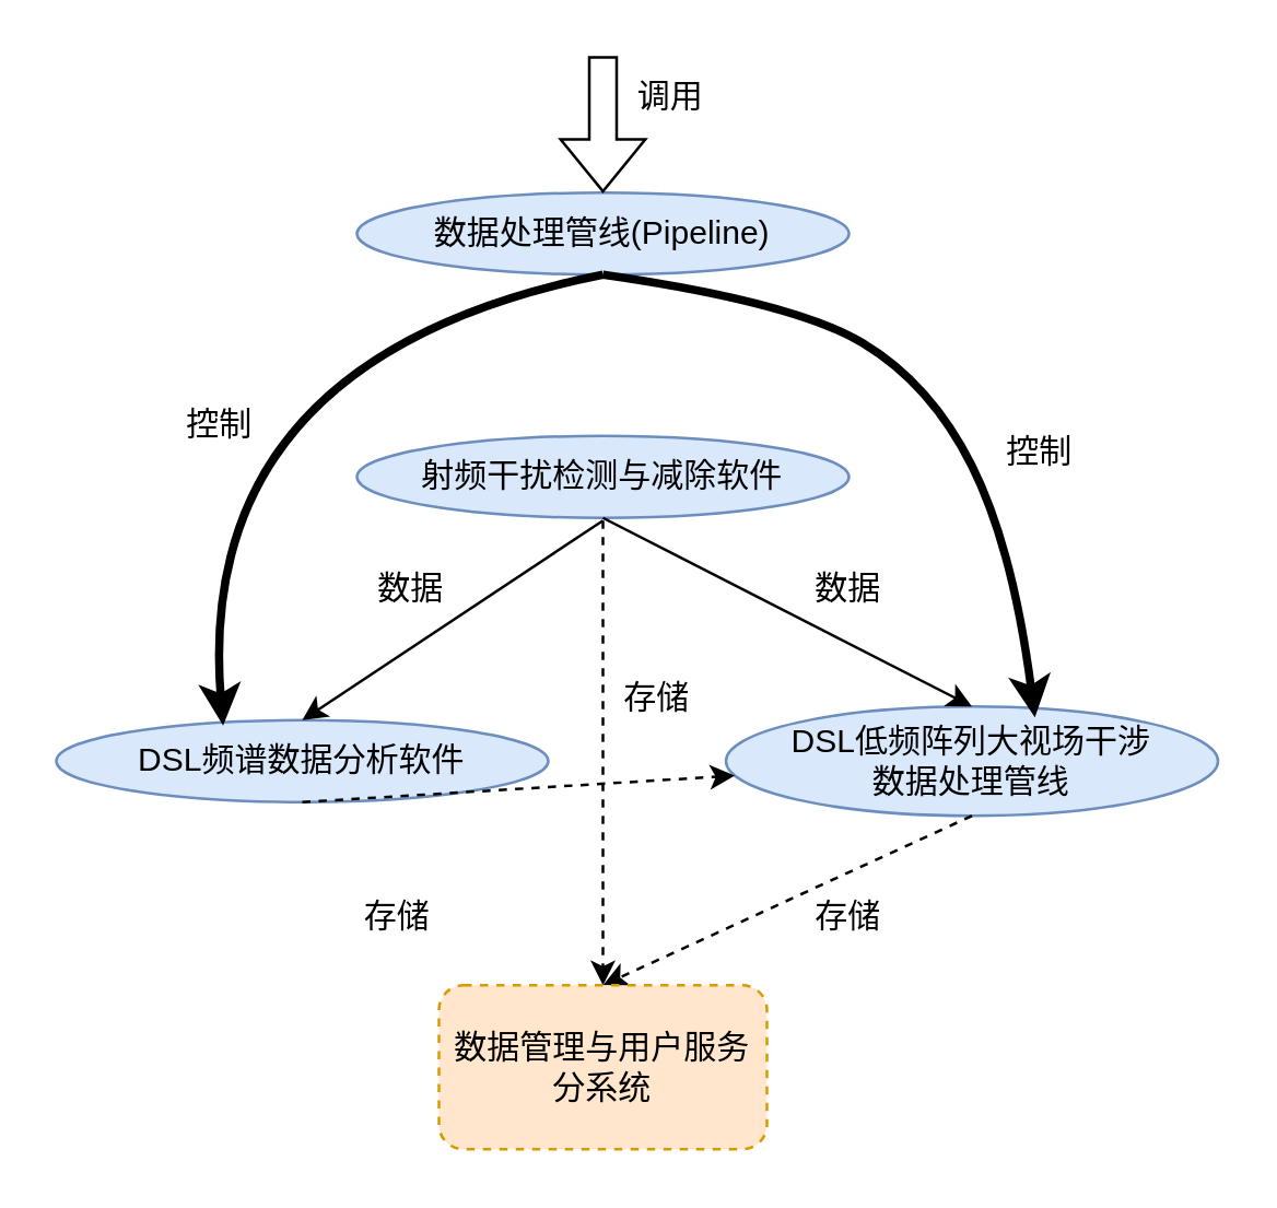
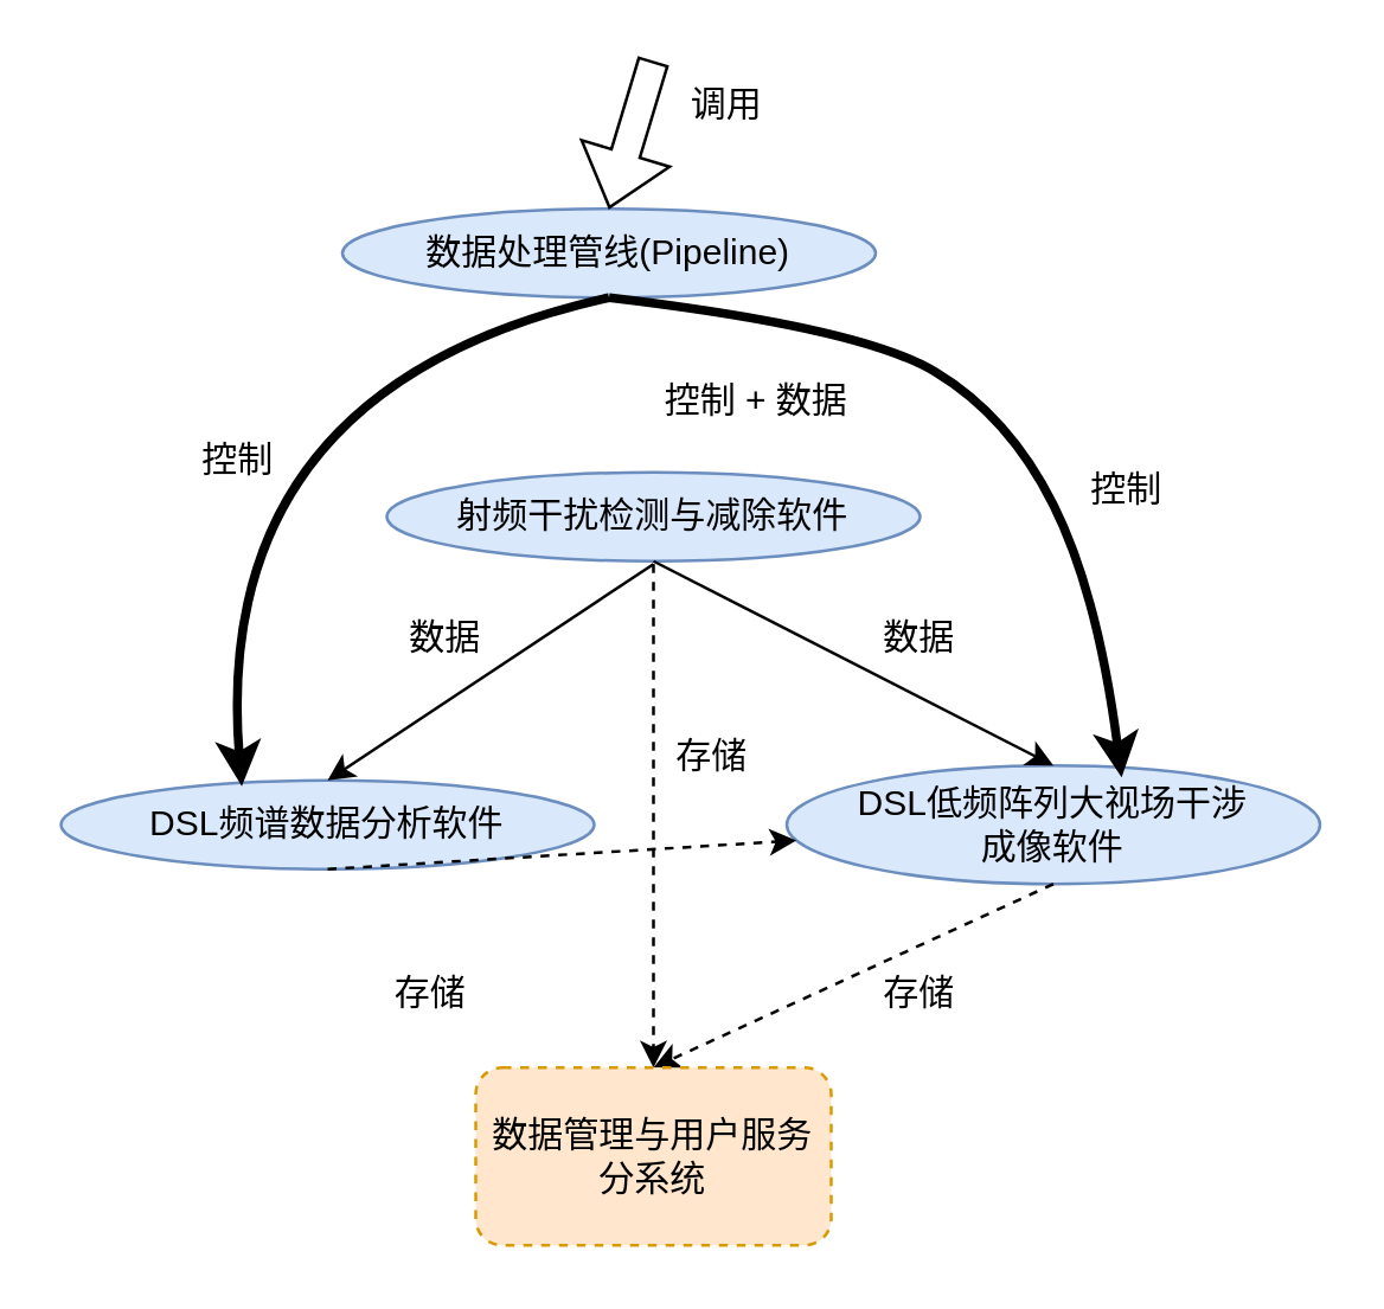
- <mxCell id="2" value="数据处理管线(Pipeline)" style="ellipse;whiteSpace=wrap;html=1;fillColor=#dae8fc;strokeColor=#6c8ebf;" vertex="1" parent="1"><mxGeometry x="130" y="70" width="180" height="30" as="geometry" /></mxCell>
+ <mxCell id="2" value="数据处理管线(Pipeline)" style="ellipse;whiteSpace=wrap;html=1;fillColor=#dae8fc;strokeColor=#6c8ebf;" vertex="1" parent="1"><mxGeometry x="115" y="70" width="180" height="30" as="geometry" /></mxCell>
+ <mxCell id="17" value="控制 + 数据" style="text;html=1;align=center;verticalAlign=middle;whiteSpace=wrap;rounded=0;" vertex="1" parent="1"><mxGeometry x="220" y="120" width="70" height="30" as="geometry" /></mxCell>
- <mxCell id="5" value="DSL低频阵列大视场干涉&lt;div&gt;数据处理管线&lt;/div&gt;" style="ellipse;whiteSpace=wrap;html=1;fillColor=#dae8fc;strokeColor=#6c8ebf;" vertex="1" parent="1"><mxGeometry x="265" y="258" width="180" height="40" as="geometry" /></mxCell>
+ <mxCell id="5" value="DSL低频阵列大视场干涉&lt;div&gt;成像软件&lt;/div&gt;" style="ellipse;whiteSpace=wrap;html=1;fillColor=#dae8fc;strokeColor=#6c8ebf;" vertex="1" parent="1"><mxGeometry x="265" y="258" width="180" height="40" as="geometry" /></mxCell>
